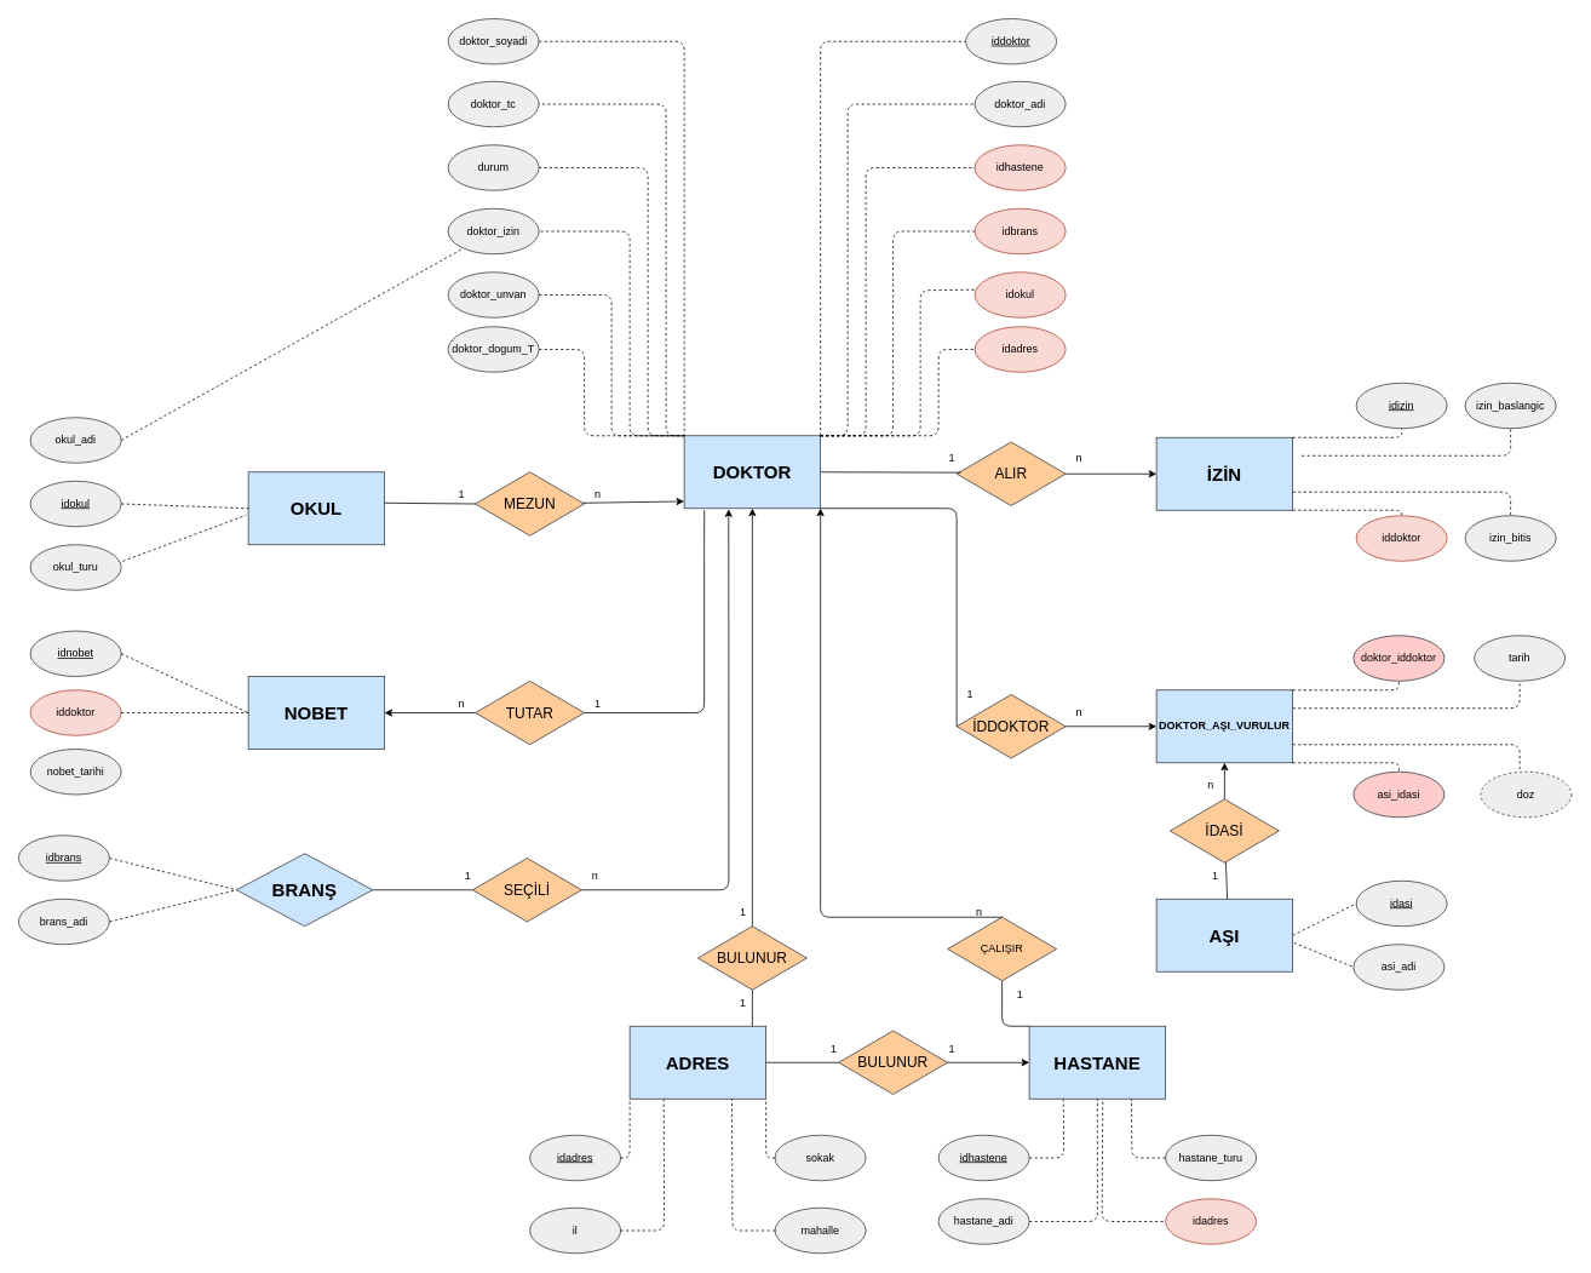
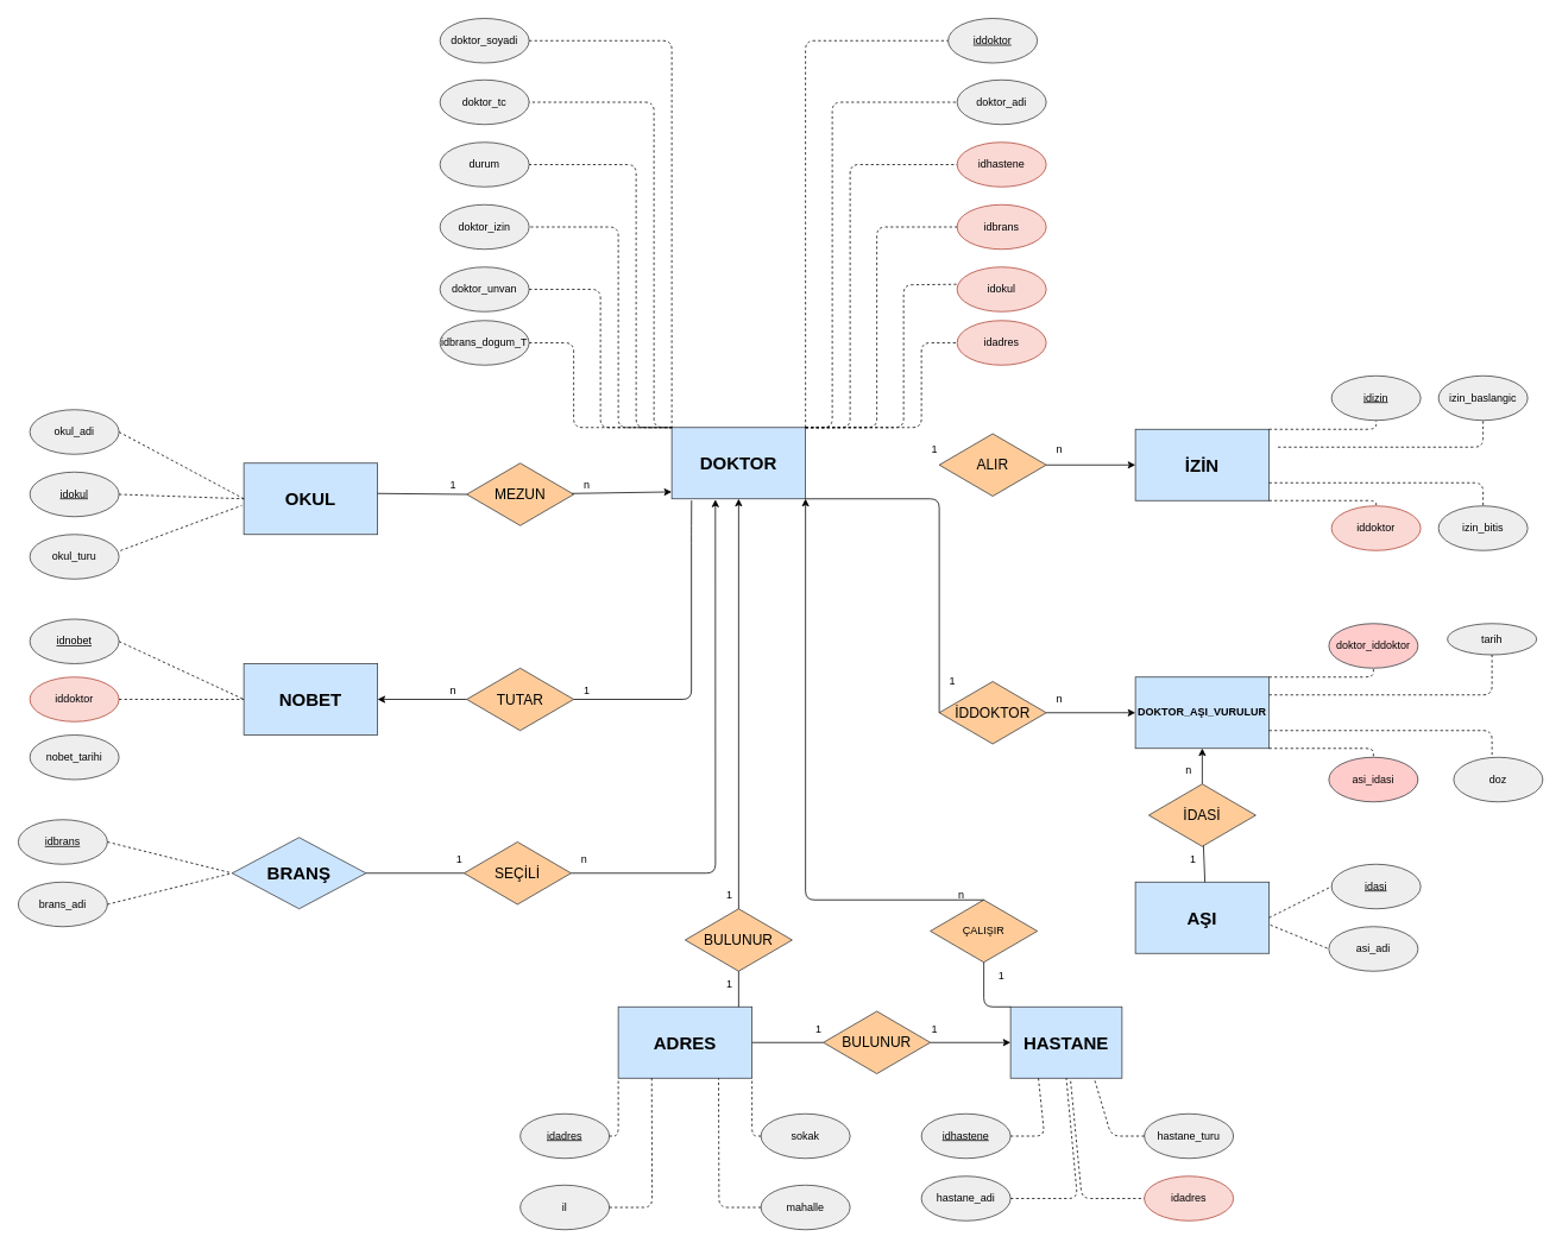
- <mxCell id="61" value="" style="endArrow=none;dashed=1;html=1;exitX=1;exitY=0.5;exitDx=0;exitDy=0;" edge="1" parent="1" source="23" target="27"><mxGeometry width="50" height="50" relative="1" as="geometry"><mxPoint x="563" y="609" as="sourcePoint" /><mxPoint x="613" y="559" as="targetPoint" /></mxGeometry></mxCell>
+ <mxCell id="61" value="" style="endArrow=none;dashed=1;html=1;exitX=1;exitY=0.5;exitDx=0;exitDy=0;entryX=0;entryY=0.5;entryDx=0;entryDy=0;" edge="1" parent="1" source="23" target="6"><mxGeometry width="50" height="50" relative="1" as="geometry"><mxPoint x="563" y="609" as="sourcePoint" /><mxPoint x="613" y="559" as="targetPoint" /></mxGeometry></mxCell>
- <mxCell id="25" value="doktor_dogum_T" style="ellipse;whiteSpace=wrap;html=1;strokeWidth=1;fillColor=#eeeeee;strokeColor=#36393d;" vertex="1" parent="1"><mxGeometry x="493" y="359" width="100" height="50" as="geometry" /></mxCell>
+ <mxCell id="25" value="idbrans_dogum_T" style="ellipse;whiteSpace=wrap;html=1;strokeWidth=1;fillColor=#eeeeee;strokeColor=#36393d;" vertex="1" parent="1"><mxGeometry x="493" y="359" width="100" height="50" as="geometry" /></mxCell>
- <mxCell id="98" value="" style="endArrow=none;html=1;exitX=0.038;exitY=0.479;exitDx=0;exitDy=0;entryX=1;entryY=0.5;entryDx=0;entryDy=0;exitPerimeter=0;" edge="1" parent="1" source="86" target="8"><mxGeometry width="50" height="50" relative="1" as="geometry"><mxPoint x="653" y="869" as="sourcePoint" /><mxPoint x="903" y="532" as="targetPoint" /></mxGeometry></mxCell>
- <mxCell id="45" value="tarih" style="ellipse;whiteSpace=wrap;html=1;strokeWidth=1;fillColor=#eeeeee;strokeColor=#36393d;" vertex="1" parent="1"><mxGeometry x="1623" y="699" width="100" height="50" as="geometry" /></mxCell>
+ <mxCell id="45" value="tarih" style="ellipse;whiteSpace=wrap;html=1;strokeWidth=1;fillColor=#eeeeee;strokeColor=#36393d;" vertex="1" parent="1"><mxGeometry x="1623" y="699" width="100" height="35" as="geometry" /></mxCell>
- <mxCell id="44" value="doz" style="ellipse;whiteSpace=wrap;html=1;strokeWidth=1;fillColor=#eeeeee;strokeColor=#36393d;dashed=1;" vertex="1" parent="1"><mxGeometry x="1630" y="849" width="100" height="50" as="geometry" /></mxCell>
+ <mxCell id="44" value="doz" style="ellipse;whiteSpace=wrap;html=1;strokeWidth=1;fillColor=#eeeeee;strokeColor=#36393d;" vertex="1" parent="1"><mxGeometry x="1630" y="849" width="100" height="50" as="geometry" /></mxCell>
- <mxCell id="4" value="&lt;font style=&quot;font-size: 20px&quot;&gt;&lt;b&gt;HASTANE&lt;/b&gt;&lt;/font&gt;" style="rounded=0;whiteSpace=wrap;html=1;strokeWidth=1;fillColor=#cce5ff;strokeColor=#36393d;" vertex="1" parent="1"><mxGeometry x="1133" y="1129" width="150" height="80" as="geometry" /></mxCell>
+ <mxCell id="4" value="&lt;font style=&quot;font-size: 20px&quot;&gt;&lt;b&gt;HASTANE&lt;/b&gt;&lt;/font&gt;" style="rounded=0;whiteSpace=wrap;html=1;strokeWidth=1;fillColor=#cce5ff;strokeColor=#36393d;" vertex="1" parent="1"><mxGeometry x="1133" y="1129" width="125" height="80" as="geometry" /></mxCell>
